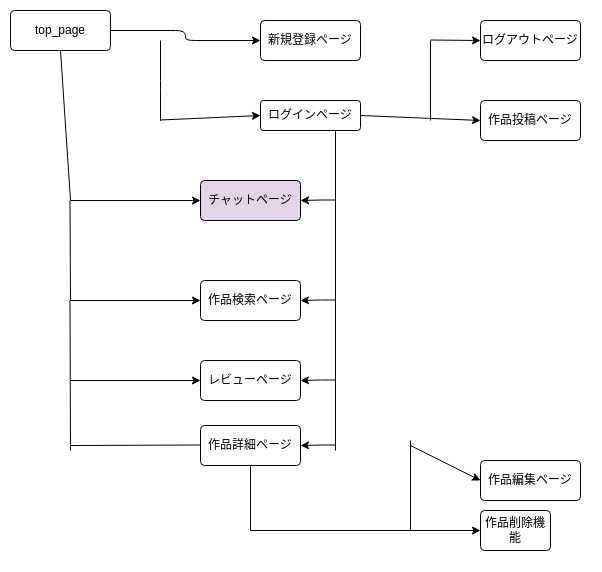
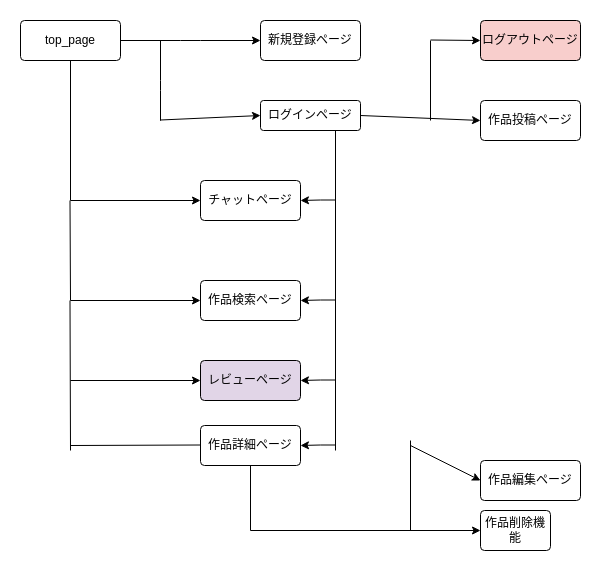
- <mxCell id="4" value="top_page" style="rounded=1;arcSize=10;whiteSpace=wrap;html=1;align=center;" vertex="1" parent="1"><mxGeometry x="10" y="10" width="100" height="40" as="geometry" /></mxCell>
+ <mxCell id="4" value="top_page" style="rounded=1;arcSize=10;whiteSpace=wrap;html=1;align=center;" vertex="1" parent="1"><mxGeometry x="20" y="20" width="100" height="40" as="geometry" /></mxCell>
- <mxCell id="29" value="ログアウトページ" style="rounded=1;arcSize=10;whiteSpace=wrap;html=1;align=center;" vertex="1" parent="1"><mxGeometry x="480" y="20" width="100" height="40" as="geometry" /></mxCell>
+ <mxCell id="29" value="ログアウトページ" style="rounded=1;arcSize=10;whiteSpace=wrap;html=1;align=center;fillColor=#f8cecc;" vertex="1" parent="1"><mxGeometry x="480" y="20" width="100" height="40" as="geometry" /></mxCell>
- <mxCell id="12" value="チャットページ" style="rounded=1;arcSize=10;whiteSpace=wrap;html=1;align=center;fillColor=#e1d5e7;" vertex="1" parent="1"><mxGeometry x="200" y="180" width="100" height="40" as="geometry" /></mxCell>
+ <mxCell id="12" value="チャットページ" style="rounded=1;arcSize=10;whiteSpace=wrap;html=1;align=center;" vertex="1" parent="1"><mxGeometry x="200" y="180" width="100" height="40" as="geometry" /></mxCell>
- <mxCell id="20" value="レビューページ" style="rounded=1;arcSize=10;whiteSpace=wrap;html=1;align=center;" vertex="1" parent="1"><mxGeometry x="200" y="360" width="100" height="40" as="geometry" /></mxCell>
+ <mxCell id="20" value="レビューページ" style="rounded=1;arcSize=10;whiteSpace=wrap;html=1;align=center;fillColor=#e1d5e7;" vertex="1" parent="1"><mxGeometry x="200" y="360" width="100" height="40" as="geometry" /></mxCell>
